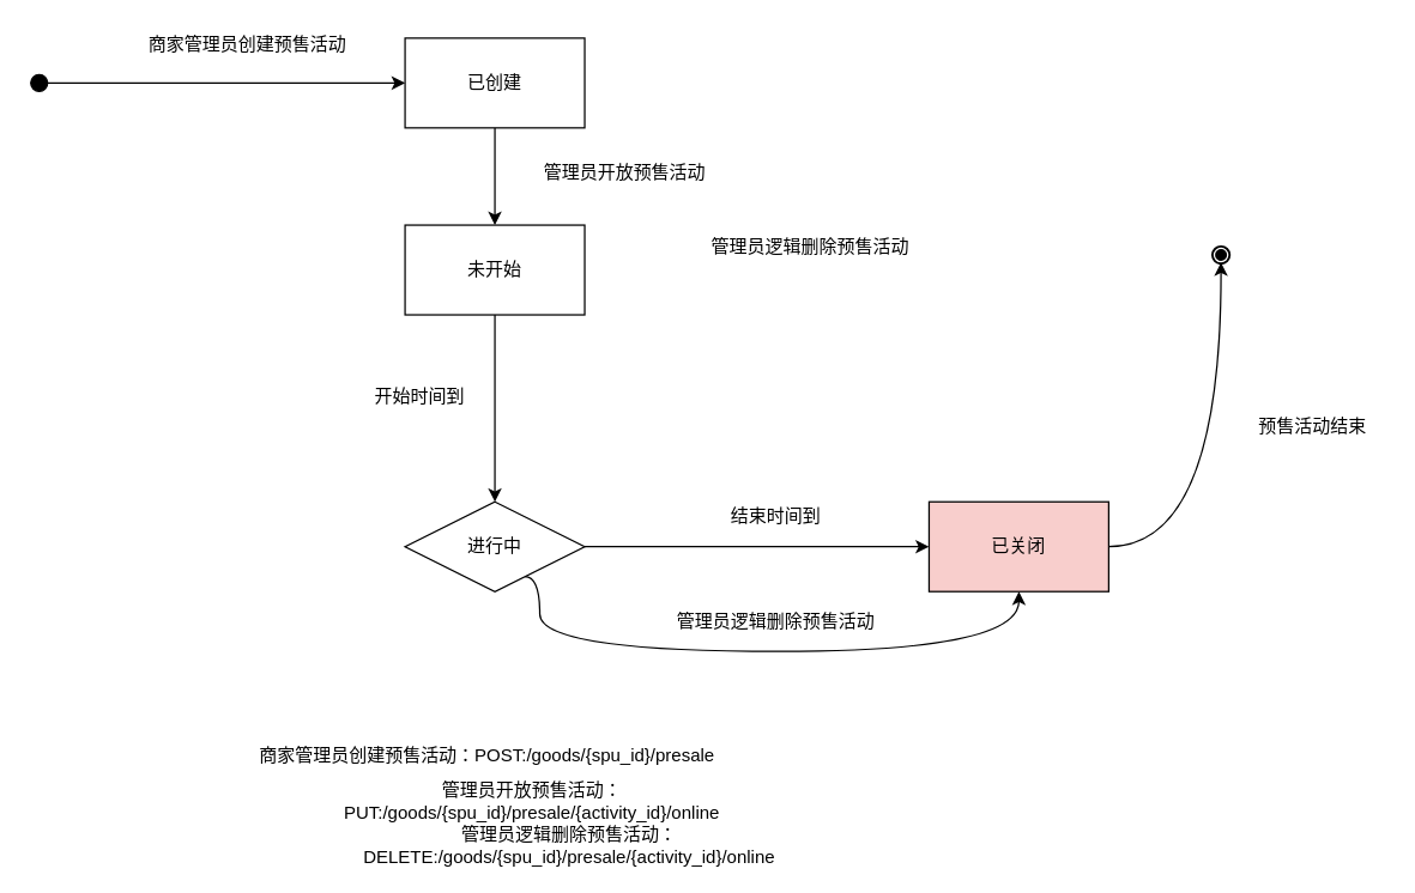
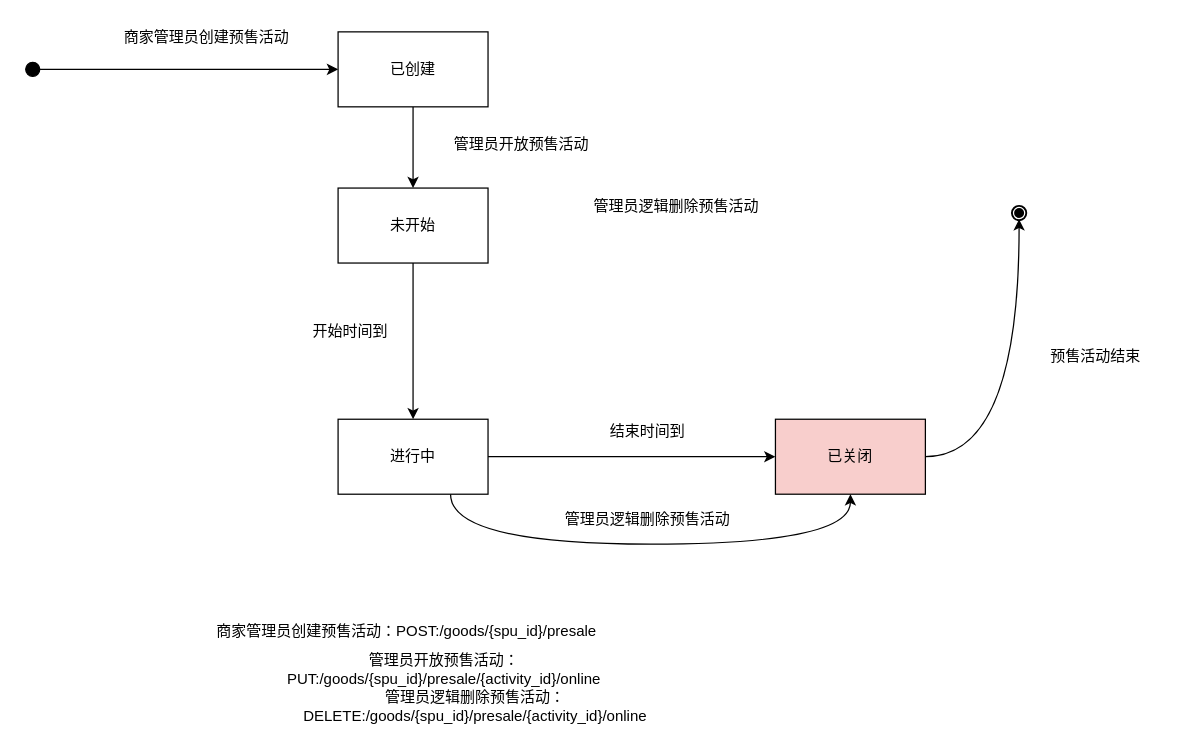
- <mxCell id="12" value="进行中" style="rhombus;whiteSpace=wrap;html=1;shadow=0;fillColor=#FFFFFF;" vertex="1" parent="1"><mxGeometry x="270" y="335" width="120" height="60" as="geometry" /></mxCell>
+ <mxCell id="12" value="进行中" style="rounded=0;whiteSpace=wrap;html=1;shadow=0;fillColor=#FFFFFF;" vertex="1" parent="1"><mxGeometry x="270" y="335" width="120" height="60" as="geometry" /></mxCell>
